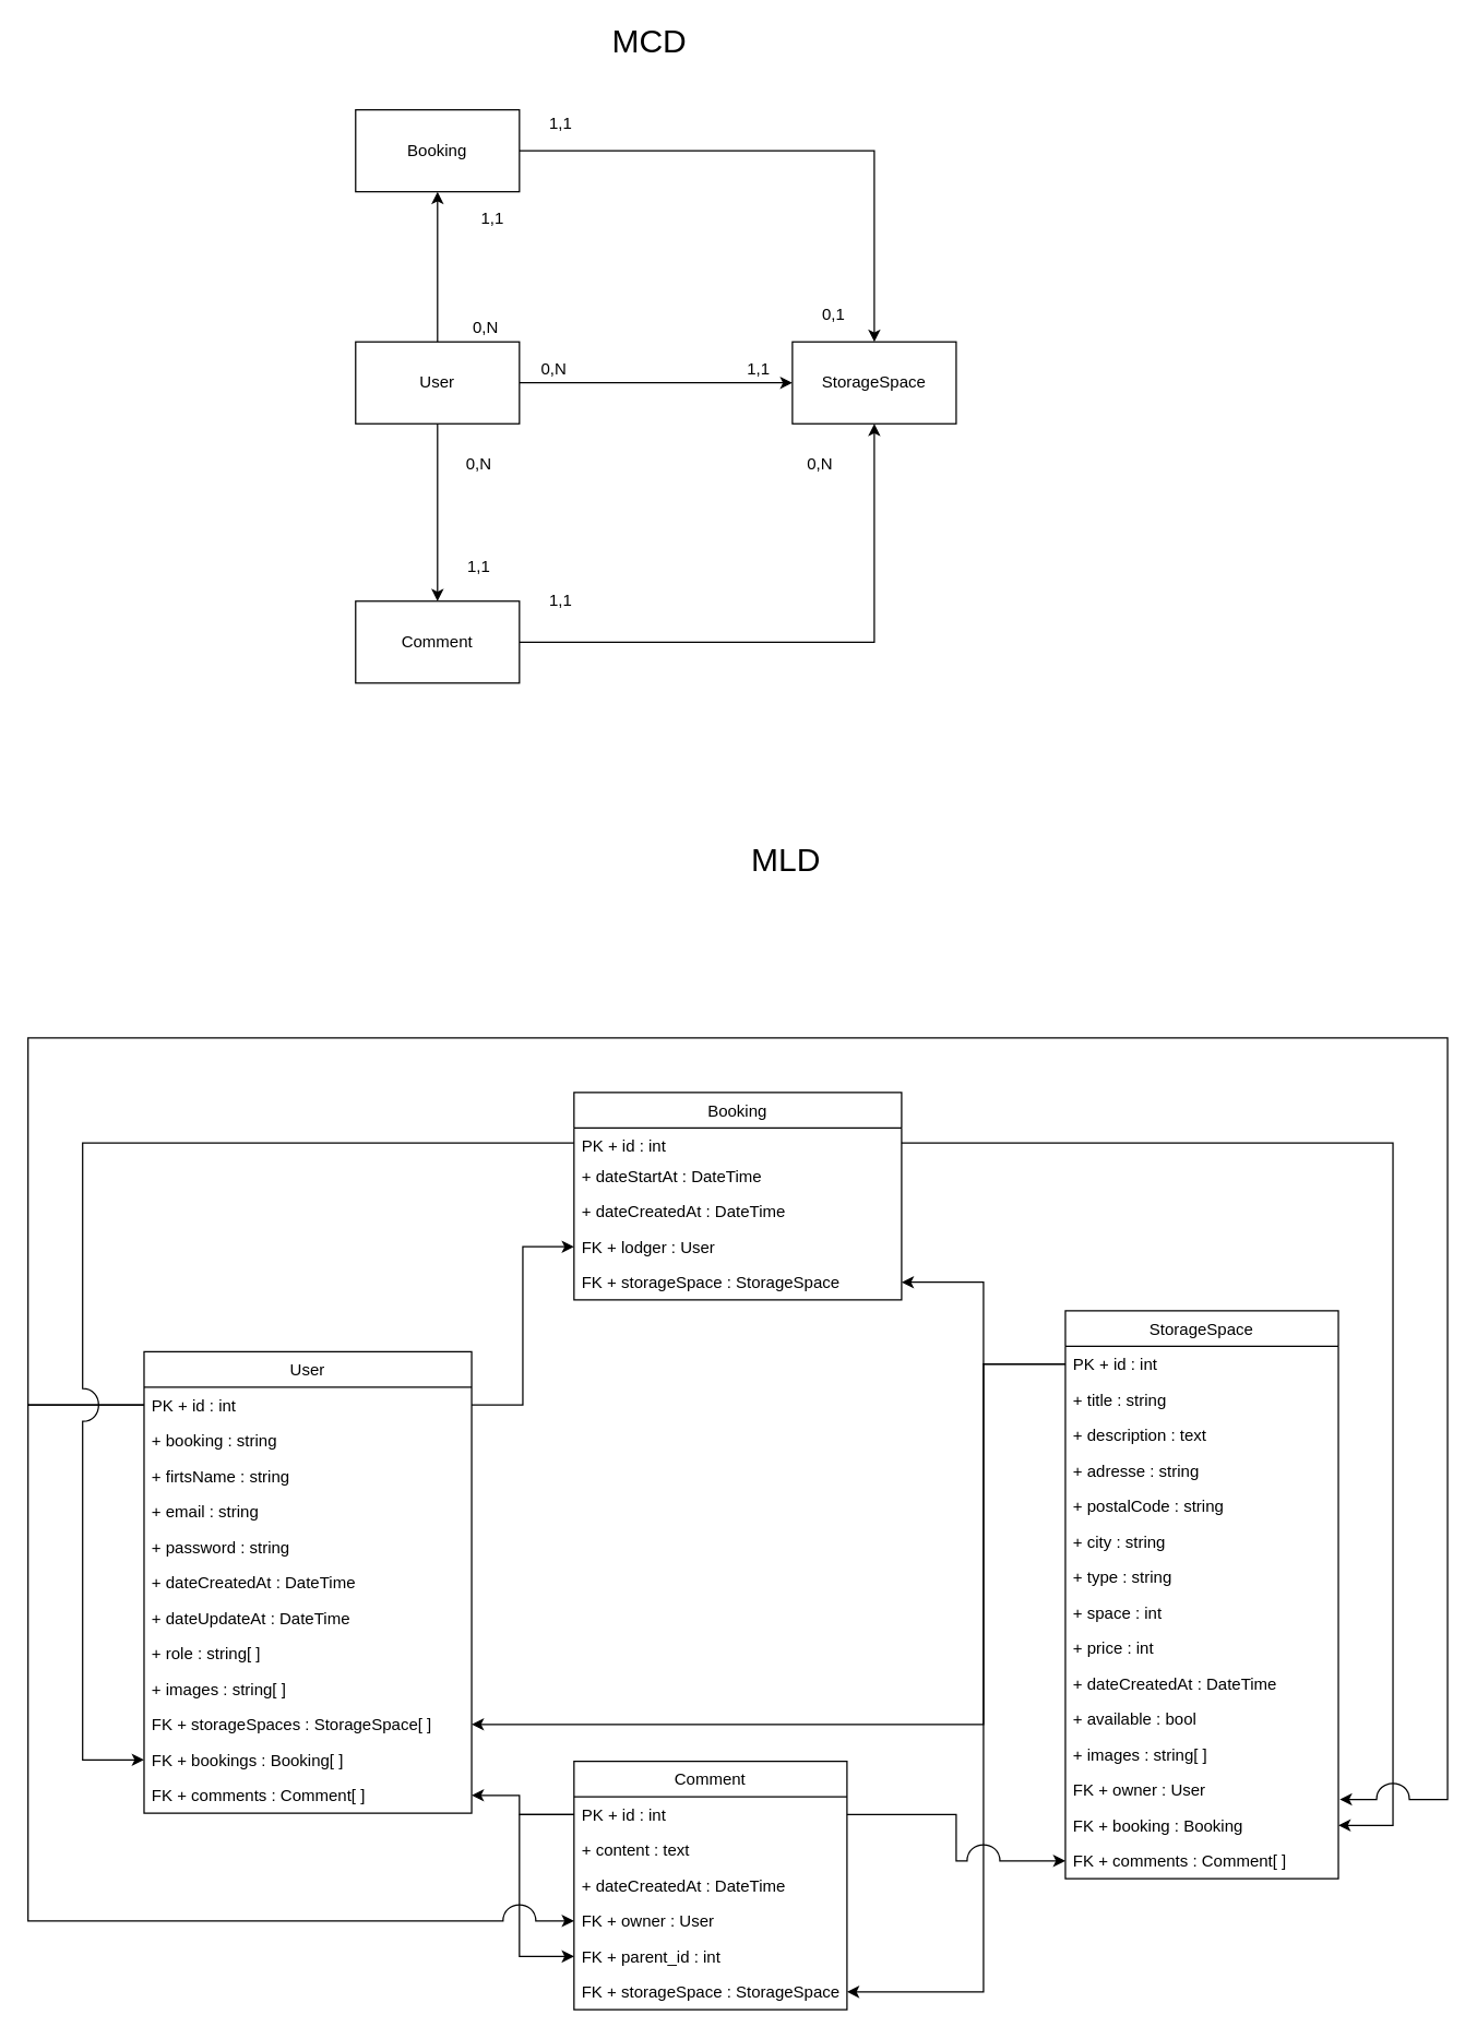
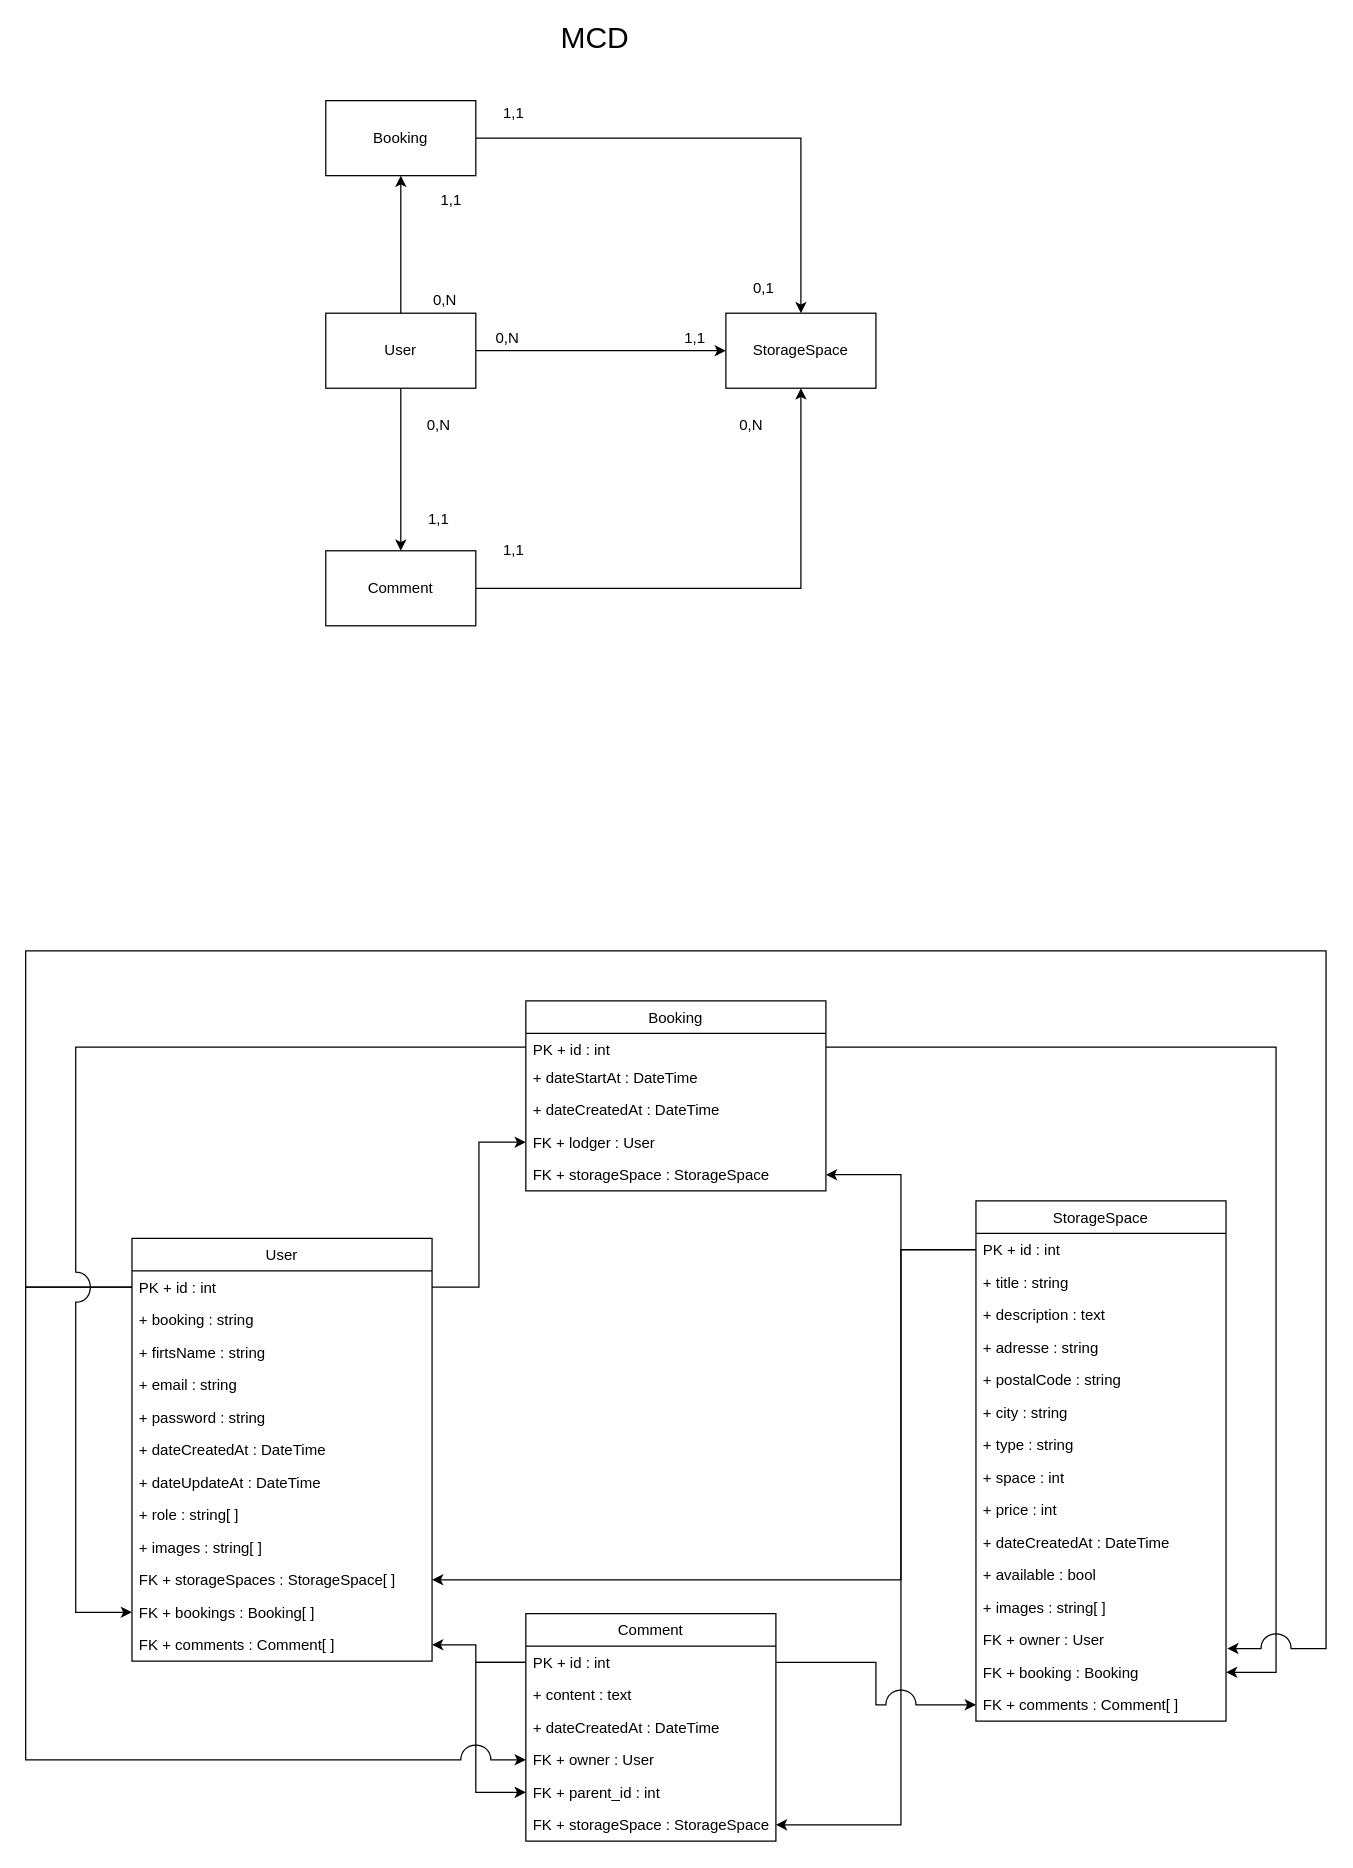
- <mxCell id="22" value="&lt;font style=&quot;font-size: 24px&quot;&gt;MLD&lt;/font&gt;" style="text;html=1;align=center;verticalAlign=middle;resizable=0;points=[];autosize=1;" parent="1" vertex="1"><mxGeometry x="540" y="620" width="70" height="20" as="geometry" /></mxCell>
